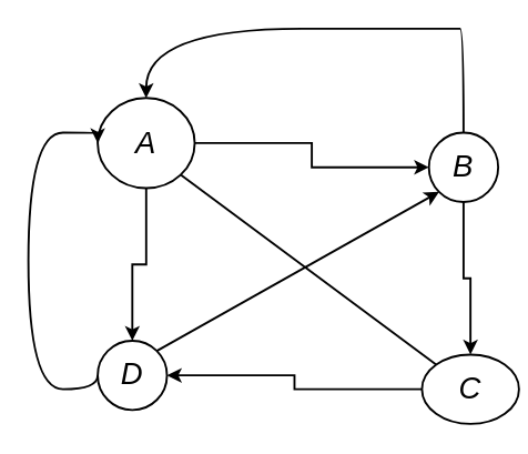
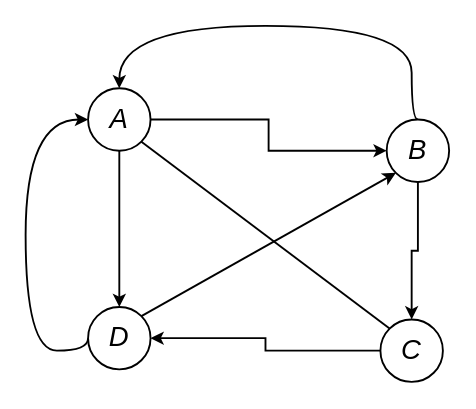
- <mxCell id="5" value="&lt;i&gt;&lt;font style=&quot;font-size: 22px&quot;&gt;A&lt;/font&gt;&lt;/i&gt;" style="ellipse;whiteSpace=wrap;html=1;aspect=fixed;strokeWidth=1.5;" vertex="1" parent="1"><mxGeometry x="70" y="70" width="70" height="65" as="geometry" /></mxCell>
+ <mxCell id="5" value="&lt;i&gt;&lt;font style=&quot;font-size: 22px&quot;&gt;A&lt;/font&gt;&lt;/i&gt;" style="ellipse;whiteSpace=wrap;html=1;aspect=fixed;strokeWidth=1.5;" vertex="1" parent="1"><mxGeometry x="70" y="70" width="50" height="50" as="geometry" /></mxCell>
- <mxCell id="13" value="&lt;i&gt;&lt;font style=&quot;font-size: 22px&quot;&gt;C&lt;/font&gt;&lt;/i&gt;" style="ellipse;whiteSpace=wrap;html=1;aspect=fixed;strokeWidth=1.5;" vertex="1" parent="1"><mxGeometry x="304" y="255" width="70" height="50" as="geometry" /></mxCell>
+ <mxCell id="13" value="&lt;i&gt;&lt;font style=&quot;font-size: 22px&quot;&gt;C&lt;/font&gt;&lt;/i&gt;" style="ellipse;whiteSpace=wrap;html=1;aspect=fixed;strokeWidth=1.5;" vertex="1" parent="1"><mxGeometry x="304" y="255" width="50" height="50" as="geometry" /></mxCell>
